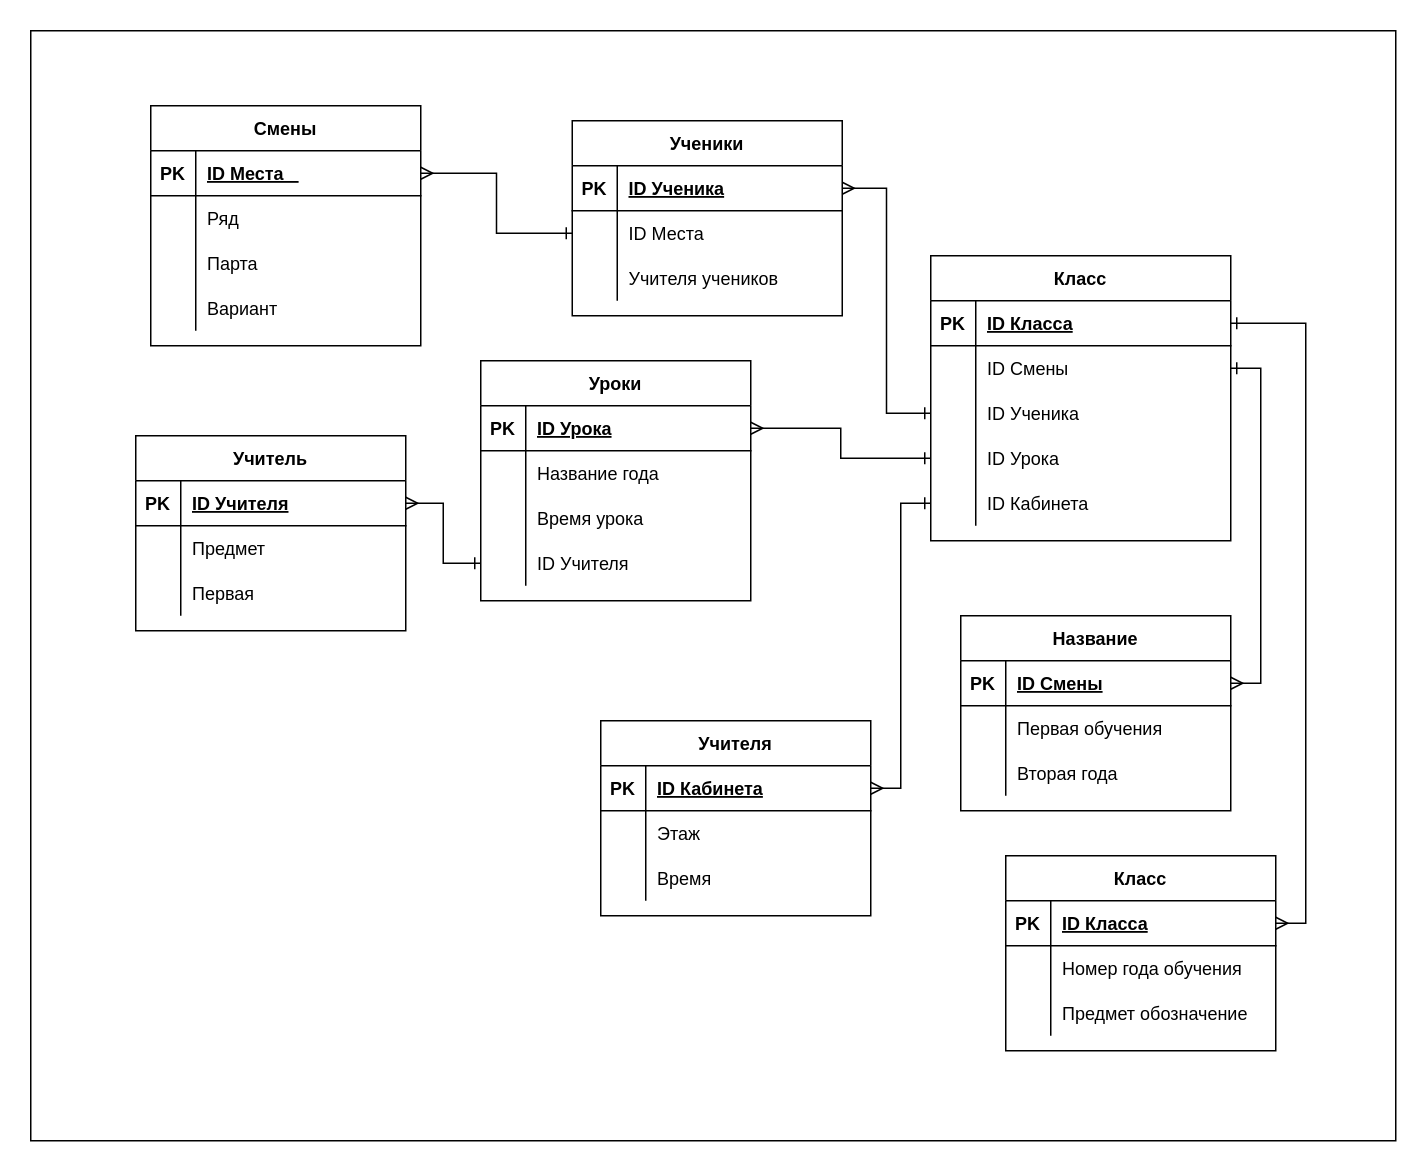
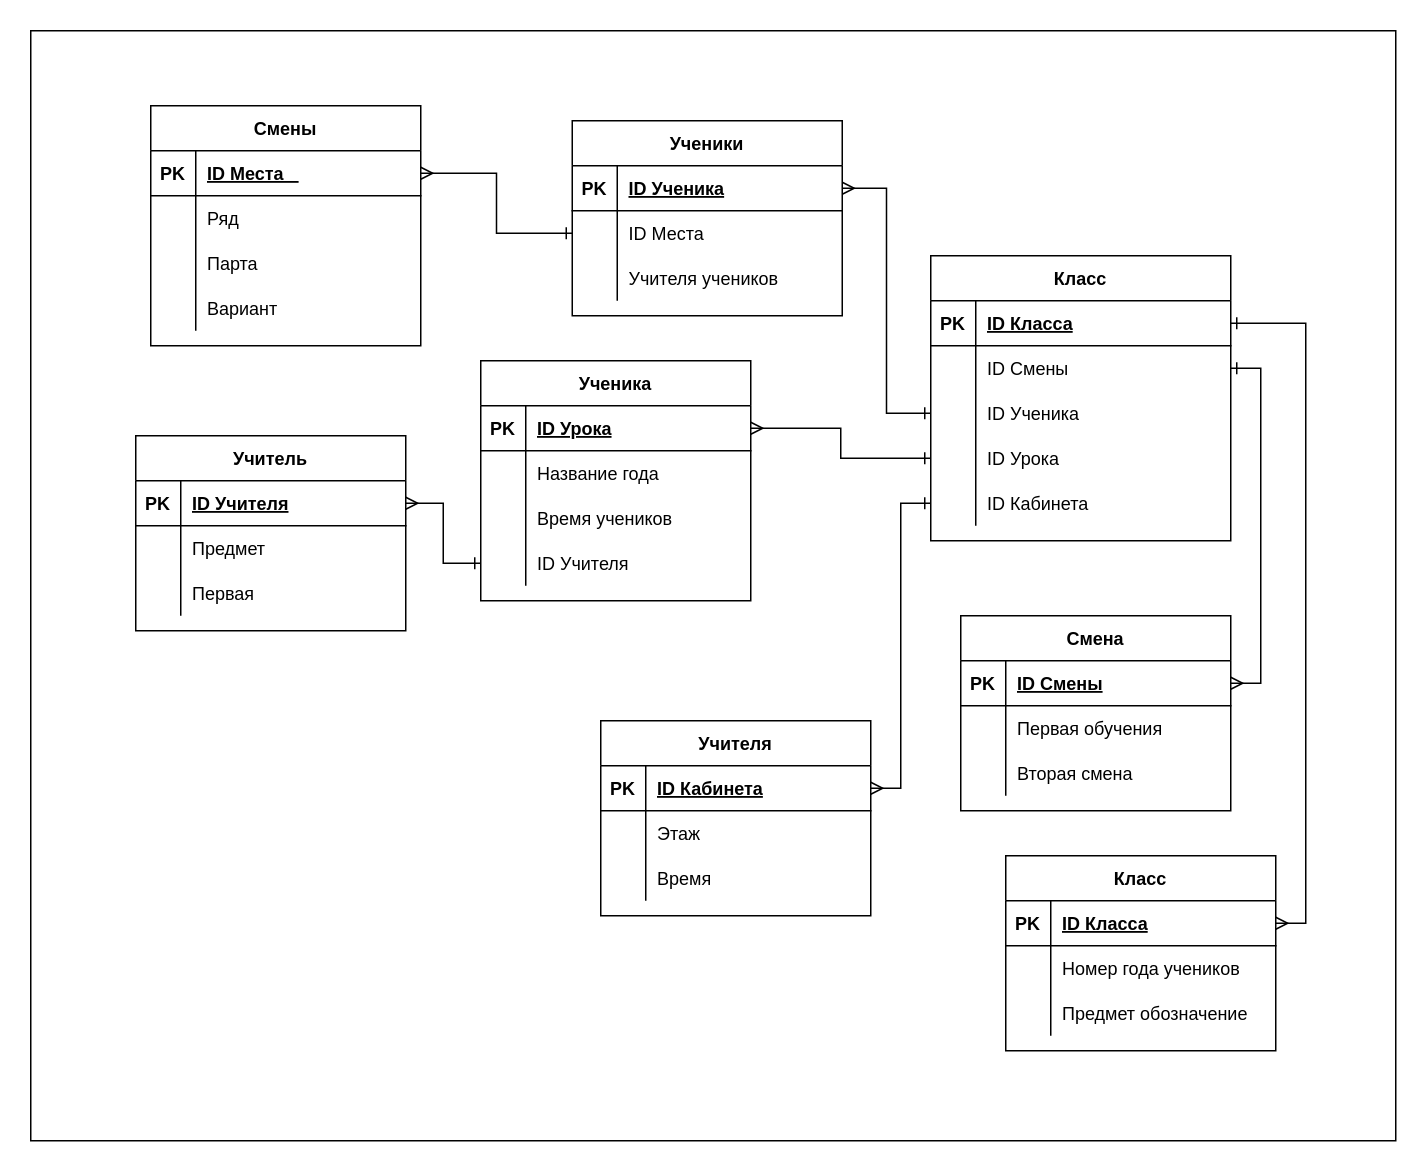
- <mxCell id="43" value="Уроки" style="shape=table;startSize=30;container=1;collapsible=1;childLayout=tableLayout;fixedRows=1;rowLines=0;fontStyle=1;align=center;resizeLast=1;" parent="1" vertex="1"><mxGeometry x="320" y="240" width="180" height="160" as="geometry" /></mxCell>
+ <mxCell id="43" value="Ученика" style="shape=table;startSize=30;container=1;collapsible=1;childLayout=tableLayout;fixedRows=1;rowLines=0;fontStyle=1;align=center;resizeLast=1;" parent="1" vertex="1"><mxGeometry x="320" y="240" width="180" height="160" as="geometry" /></mxCell>
- <mxCell id="52" value="Время урока" style="shape=partialRectangle;connectable=0;fillColor=none;top=0;left=0;bottom=0;right=0;align=left;spacingLeft=6;overflow=hidden;" parent="50" vertex="1"><mxGeometry x="30" width="150" height="30" as="geometry"><mxRectangle width="150" height="30" as="alternateBounds" /></mxGeometry></mxCell>
+ <mxCell id="52" value="Время учеников" style="shape=partialRectangle;connectable=0;fillColor=none;top=0;left=0;bottom=0;right=0;align=left;spacingLeft=6;overflow=hidden;" parent="50" vertex="1"><mxGeometry x="30" width="150" height="30" as="geometry"><mxRectangle width="150" height="30" as="alternateBounds" /></mxGeometry></mxCell>
- <mxCell id="56" value="Название" style="shape=table;startSize=30;container=1;collapsible=1;childLayout=tableLayout;fixedRows=1;rowLines=0;fontStyle=1;align=center;resizeLast=1;" parent="1" vertex="1"><mxGeometry x="640" y="410" width="180" height="130" as="geometry" /></mxCell>
+ <mxCell id="56" value="Смена" style="shape=table;startSize=30;container=1;collapsible=1;childLayout=tableLayout;fixedRows=1;rowLines=0;fontStyle=1;align=center;resizeLast=1;" parent="1" vertex="1"><mxGeometry x="640" y="410" width="180" height="130" as="geometry" /></mxCell>
- <mxCell id="65" value="Вторая года" style="shape=partialRectangle;connectable=0;fillColor=none;top=0;left=0;bottom=0;right=0;align=left;spacingLeft=6;overflow=hidden;" parent="63" vertex="1"><mxGeometry x="30" width="150" height="30" as="geometry"><mxRectangle width="150" height="30" as="alternateBounds" /></mxGeometry></mxCell>
+ <mxCell id="65" value="Вторая смена" style="shape=partialRectangle;connectable=0;fillColor=none;top=0;left=0;bottom=0;right=0;align=left;spacingLeft=6;overflow=hidden;" parent="63" vertex="1"><mxGeometry x="30" width="150" height="30" as="geometry"><mxRectangle width="150" height="30" as="alternateBounds" /></mxGeometry></mxCell>
- <mxCell id="74" value="Номер года обучения" style="shape=partialRectangle;connectable=0;fillColor=none;top=0;left=0;bottom=0;right=0;align=left;spacingLeft=6;overflow=hidden;" parent="72" vertex="1"><mxGeometry x="30" width="150" height="30" as="geometry"><mxRectangle width="150" height="30" as="alternateBounds" /></mxGeometry></mxCell>
+ <mxCell id="74" value="Номер года учеников" style="shape=partialRectangle;connectable=0;fillColor=none;top=0;left=0;bottom=0;right=0;align=left;spacingLeft=6;overflow=hidden;" parent="72" vertex="1"><mxGeometry x="30" width="150" height="30" as="geometry"><mxRectangle width="150" height="30" as="alternateBounds" /></mxGeometry></mxCell>
